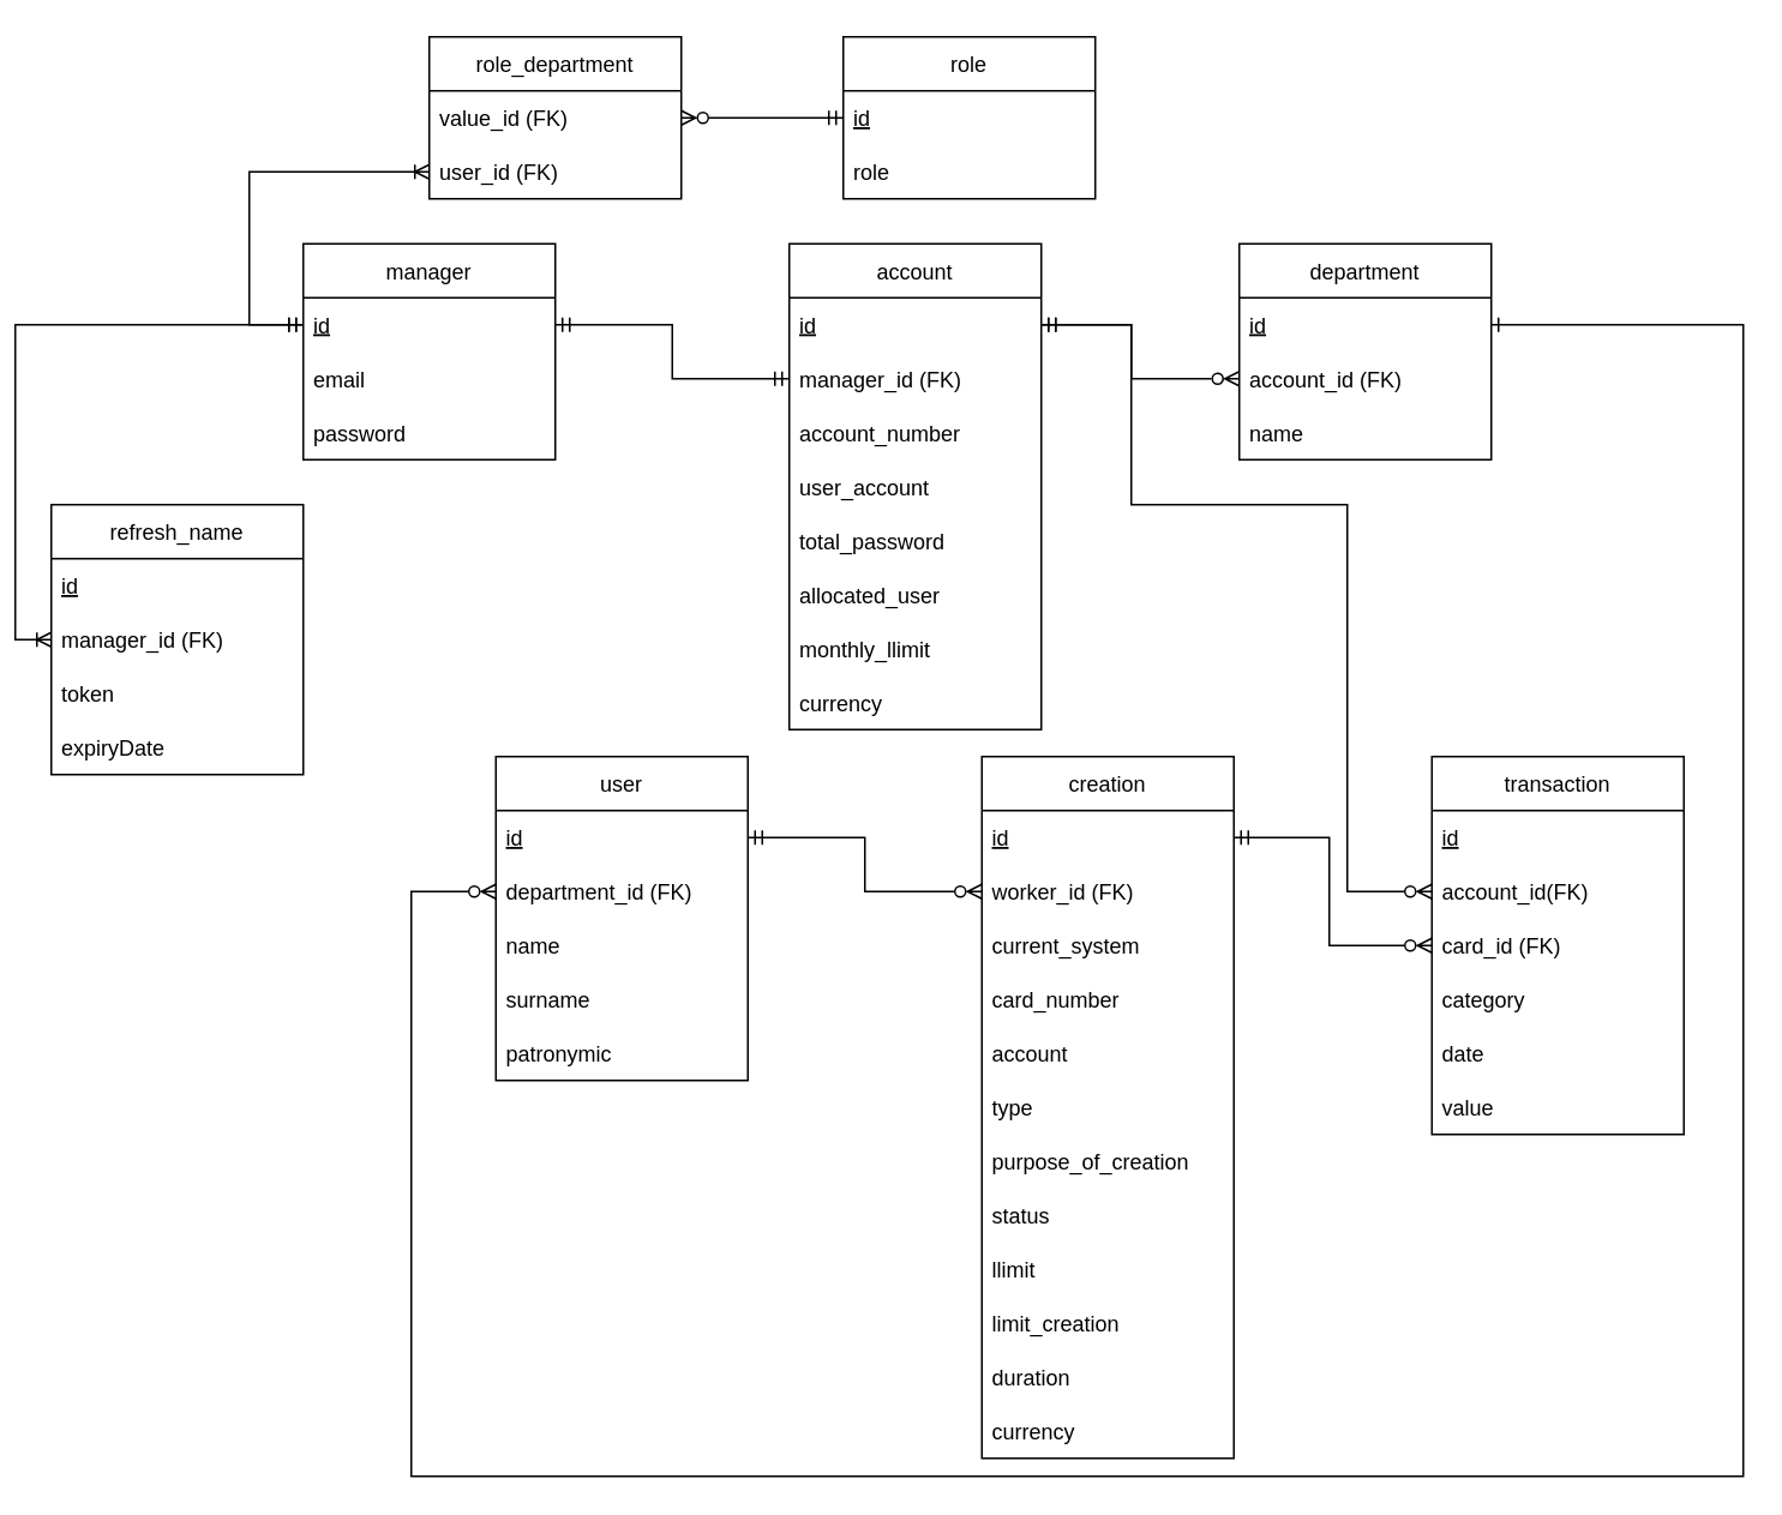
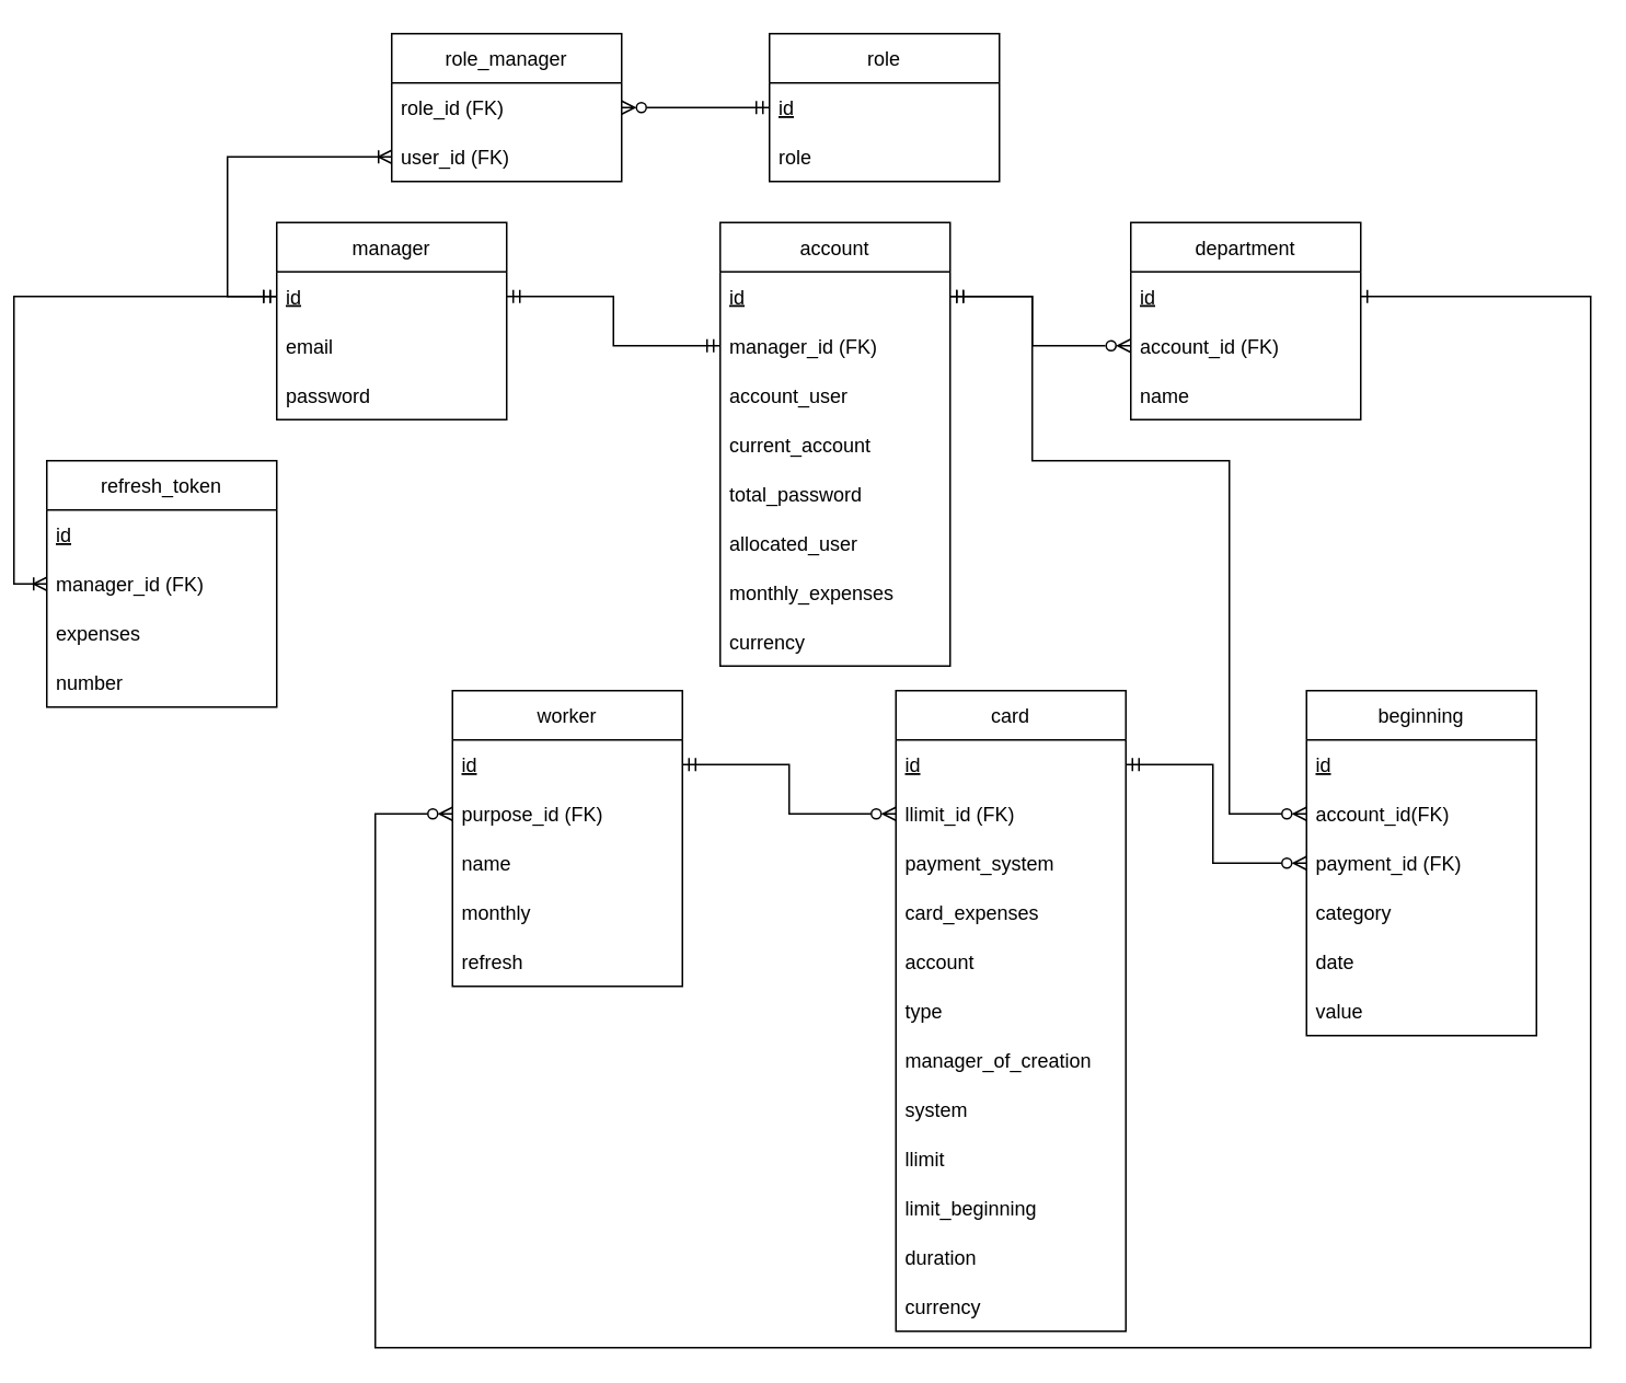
- <mxCell id="56" value="role_department" style="swimlane;fontStyle=0;childLayout=stackLayout;horizontal=1;startSize=30;horizontalStack=0;resizeParent=1;resizeParentMax=0;resizeLast=0;collapsible=1;marginBottom=0;" parent="1" vertex="1"><mxGeometry x="230" y="20" width="140" height="90" as="geometry" /></mxCell>
+ <mxCell id="56" value="role_manager" style="swimlane;fontStyle=0;childLayout=stackLayout;horizontal=1;startSize=30;horizontalStack=0;resizeParent=1;resizeParentMax=0;resizeLast=0;collapsible=1;marginBottom=0;" parent="1" vertex="1"><mxGeometry x="230" y="20" width="140" height="90" as="geometry" /></mxCell>
- <mxCell id="57" value="value_id (FK)" style="text;strokeColor=none;fillColor=none;align=left;verticalAlign=middle;spacingLeft=4;spacingRight=4;overflow=hidden;points=[[0,0.5],[1,0.5]];portConstraint=eastwest;rotatable=0;" parent="56" vertex="1"><mxGeometry y="30" width="140" height="30" as="geometry" /></mxCell>
+ <mxCell id="57" value="role_id (FK)" style="text;strokeColor=none;fillColor=none;align=left;verticalAlign=middle;spacingLeft=4;spacingRight=4;overflow=hidden;points=[[0,0.5],[1,0.5]];portConstraint=eastwest;rotatable=0;" parent="56" vertex="1"><mxGeometry y="30" width="140" height="30" as="geometry" /></mxCell>
- <mxCell id="42" value="account_number" style="text;strokeColor=none;fillColor=none;align=left;verticalAlign=middle;spacingLeft=4;spacingRight=4;overflow=hidden;points=[[0,0.5],[1,0.5]];portConstraint=eastwest;rotatable=0;" parent="39" vertex="1"><mxGeometry y="90" width="140" height="30" as="geometry" /></mxCell>
+ <mxCell id="42" value="account_user" style="text;strokeColor=none;fillColor=none;align=left;verticalAlign=middle;spacingLeft=4;spacingRight=4;overflow=hidden;points=[[0,0.5],[1,0.5]];portConstraint=eastwest;rotatable=0;" parent="39" vertex="1"><mxGeometry y="90" width="140" height="30" as="geometry" /></mxCell>
- <mxCell id="43" value="user_account" style="text;strokeColor=none;fillColor=none;align=left;verticalAlign=middle;spacingLeft=4;spacingRight=4;overflow=hidden;points=[[0,0.5],[1,0.5]];portConstraint=eastwest;rotatable=0;" parent="39" vertex="1"><mxGeometry y="120" width="140" height="30" as="geometry" /></mxCell>
+ <mxCell id="43" value="current_account" style="text;strokeColor=none;fillColor=none;align=left;verticalAlign=middle;spacingLeft=4;spacingRight=4;overflow=hidden;points=[[0,0.5],[1,0.5]];portConstraint=eastwest;rotatable=0;" parent="39" vertex="1"><mxGeometry y="120" width="140" height="30" as="geometry" /></mxCell>
- <mxCell id="59" value="refresh_name" style="swimlane;fontStyle=0;childLayout=stackLayout;horizontal=1;startSize=30;horizontalStack=0;resizeParent=1;resizeParentMax=0;resizeLast=0;collapsible=1;marginBottom=0;" parent="1" vertex="1"><mxGeometry x="20" y="280" width="140" height="150" as="geometry" /></mxCell>
+ <mxCell id="59" value="refresh_token" style="swimlane;fontStyle=0;childLayout=stackLayout;horizontal=1;startSize=30;horizontalStack=0;resizeParent=1;resizeParentMax=0;resizeLast=0;collapsible=1;marginBottom=0;" parent="1" vertex="1"><mxGeometry x="20" y="280" width="140" height="150" as="geometry" /></mxCell>
- <mxCell id="46" value="monthly_llimit" style="text;strokeColor=none;fillColor=none;align=left;verticalAlign=middle;spacingLeft=4;spacingRight=4;overflow=hidden;points=[[0,0.5],[1,0.5]];portConstraint=eastwest;rotatable=0;" parent="39" vertex="1"><mxGeometry y="210" width="140" height="30" as="geometry" /></mxCell>
+ <mxCell id="46" value="monthly_expenses" style="text;strokeColor=none;fillColor=none;align=left;verticalAlign=middle;spacingLeft=4;spacingRight=4;overflow=hidden;points=[[0,0.5],[1,0.5]];portConstraint=eastwest;rotatable=0;" parent="39" vertex="1"><mxGeometry y="210" width="140" height="30" as="geometry" /></mxCell>
- <mxCell id="62" value="token" style="text;strokeColor=none;fillColor=none;align=left;verticalAlign=middle;spacingLeft=4;spacingRight=4;overflow=hidden;points=[[0,0.5],[1,0.5]];portConstraint=eastwest;rotatable=0;" parent="59" vertex="1"><mxGeometry y="90" width="140" height="30" as="geometry" /></mxCell>
+ <mxCell id="62" value="expenses" style="text;strokeColor=none;fillColor=none;align=left;verticalAlign=middle;spacingLeft=4;spacingRight=4;overflow=hidden;points=[[0,0.5],[1,0.5]];portConstraint=eastwest;rotatable=0;" parent="59" vertex="1"><mxGeometry y="90" width="140" height="30" as="geometry" /></mxCell>
- <mxCell id="63" value="expiryDate" style="text;strokeColor=none;fillColor=none;align=left;verticalAlign=middle;spacingLeft=4;spacingRight=4;overflow=hidden;points=[[0,0.5],[1,0.5]];portConstraint=eastwest;rotatable=0;" parent="59" vertex="1"><mxGeometry y="120" width="140" height="30" as="geometry" /></mxCell>
+ <mxCell id="63" value="number" style="text;strokeColor=none;fillColor=none;align=left;verticalAlign=middle;spacingLeft=4;spacingRight=4;overflow=hidden;points=[[0,0.5],[1,0.5]];portConstraint=eastwest;rotatable=0;" parent="59" vertex="1"><mxGeometry y="120" width="140" height="30" as="geometry" /></mxCell>
- <mxCell id="26" value="user" style="swimlane;fontStyle=0;childLayout=stackLayout;horizontal=1;startSize=30;horizontalStack=0;resizeParent=1;resizeParentMax=0;resizeLast=0;collapsible=1;marginBottom=0;" parent="1" vertex="1"><mxGeometry x="267" y="420" width="140" height="180" as="geometry" /></mxCell>
+ <mxCell id="26" value="worker" style="swimlane;fontStyle=0;childLayout=stackLayout;horizontal=1;startSize=30;horizontalStack=0;resizeParent=1;resizeParentMax=0;resizeLast=0;collapsible=1;marginBottom=0;" parent="1" vertex="1"><mxGeometry x="267" y="420" width="140" height="180" as="geometry" /></mxCell>
- <mxCell id="9" value="creation" style="swimlane;fontStyle=0;childLayout=stackLayout;horizontal=1;startSize=30;horizontalStack=0;resizeParent=1;resizeParentMax=0;resizeLast=0;collapsible=1;marginBottom=0;" parent="1" vertex="1"><mxGeometry x="537" y="420" width="140" height="390" as="geometry" /></mxCell>
+ <mxCell id="9" value="card" style="swimlane;fontStyle=0;childLayout=stackLayout;horizontal=1;startSize=30;horizontalStack=0;resizeParent=1;resizeParentMax=0;resizeLast=0;collapsible=1;marginBottom=0;" parent="1" vertex="1"><mxGeometry x="537" y="420" width="140" height="390" as="geometry" /></mxCell>
- <mxCell id="32" value="transaction" style="swimlane;fontStyle=0;childLayout=stackLayout;horizontal=1;startSize=30;horizontalStack=0;resizeParent=1;resizeParentMax=0;resizeLast=0;collapsible=1;marginBottom=0;" parent="1" vertex="1"><mxGeometry x="787" y="420" width="140" height="210" as="geometry" /></mxCell>
+ <mxCell id="32" value="beginning" style="swimlane;fontStyle=0;childLayout=stackLayout;horizontal=1;startSize=30;horizontalStack=0;resizeParent=1;resizeParentMax=0;resizeLast=0;collapsible=1;marginBottom=0;" parent="1" vertex="1"><mxGeometry x="787" y="420" width="140" height="210" as="geometry" /></mxCell>
- <mxCell id="28" value="department_id (FK)" style="text;strokeColor=none;fillColor=none;align=left;verticalAlign=middle;spacingLeft=4;spacingRight=4;overflow=hidden;points=[[0,0.5],[1,0.5]];portConstraint=eastwest;rotatable=0;" parent="26" vertex="1"><mxGeometry y="60" width="140" height="30" as="geometry" /></mxCell>
+ <mxCell id="28" value="purpose_id (FK)" style="text;strokeColor=none;fillColor=none;align=left;verticalAlign=middle;spacingLeft=4;spacingRight=4;overflow=hidden;points=[[0,0.5],[1,0.5]];portConstraint=eastwest;rotatable=0;" parent="26" vertex="1"><mxGeometry y="60" width="140" height="30" as="geometry" /></mxCell>
- <mxCell id="11" value="worker_id (FK)" style="text;strokeColor=none;fillColor=none;align=left;verticalAlign=middle;spacingLeft=4;spacingRight=4;overflow=hidden;points=[[0,0.5],[1,0.5]];portConstraint=eastwest;rotatable=0;" parent="9" vertex="1"><mxGeometry y="60" width="140" height="30" as="geometry" /></mxCell>
+ <mxCell id="11" value="llimit_id (FK)" style="text;strokeColor=none;fillColor=none;align=left;verticalAlign=middle;spacingLeft=4;spacingRight=4;overflow=hidden;points=[[0,0.5],[1,0.5]];portConstraint=eastwest;rotatable=0;" parent="9" vertex="1"><mxGeometry y="60" width="140" height="30" as="geometry" /></mxCell>
- <mxCell id="12" value="current_system" style="text;strokeColor=none;fillColor=none;align=left;verticalAlign=middle;spacingLeft=4;spacingRight=4;overflow=hidden;points=[[0,0.5],[1,0.5]];portConstraint=eastwest;rotatable=0;" parent="9" vertex="1"><mxGeometry y="90" width="140" height="30" as="geometry" /></mxCell>
+ <mxCell id="12" value="payment_system" style="text;strokeColor=none;fillColor=none;align=left;verticalAlign=middle;spacingLeft=4;spacingRight=4;overflow=hidden;points=[[0,0.5],[1,0.5]];portConstraint=eastwest;rotatable=0;" parent="9" vertex="1"><mxGeometry y="90" width="140" height="30" as="geometry" /></mxCell>
- <mxCell id="35" value="card_id (FK)" style="text;strokeColor=none;fillColor=none;align=left;verticalAlign=middle;spacingLeft=4;spacingRight=4;overflow=hidden;points=[[0,0.5],[1,0.5]];portConstraint=eastwest;rotatable=0;" parent="32" vertex="1"><mxGeometry y="90" width="140" height="30" as="geometry" /></mxCell>
+ <mxCell id="35" value="payment_id (FK)" style="text;strokeColor=none;fillColor=none;align=left;verticalAlign=middle;spacingLeft=4;spacingRight=4;overflow=hidden;points=[[0,0.5],[1,0.5]];portConstraint=eastwest;rotatable=0;" parent="32" vertex="1"><mxGeometry y="90" width="140" height="30" as="geometry" /></mxCell>
- <mxCell id="30" value="surname" style="text;strokeColor=none;fillColor=none;align=left;verticalAlign=middle;spacingLeft=4;spacingRight=4;overflow=hidden;points=[[0,0.5],[1,0.5]];portConstraint=eastwest;rotatable=0;" parent="26" vertex="1"><mxGeometry y="120" width="140" height="30" as="geometry" /></mxCell>
+ <mxCell id="30" value="monthly" style="text;strokeColor=none;fillColor=none;align=left;verticalAlign=middle;spacingLeft=4;spacingRight=4;overflow=hidden;points=[[0,0.5],[1,0.5]];portConstraint=eastwest;rotatable=0;" parent="26" vertex="1"><mxGeometry y="120" width="140" height="30" as="geometry" /></mxCell>
- <mxCell id="13" value="card_number" style="text;strokeColor=none;fillColor=none;align=left;verticalAlign=middle;spacingLeft=4;spacingRight=4;overflow=hidden;points=[[0,0.5],[1,0.5]];portConstraint=eastwest;rotatable=0;" parent="9" vertex="1"><mxGeometry y="120" width="140" height="30" as="geometry" /></mxCell>
+ <mxCell id="13" value="card_expenses" style="text;strokeColor=none;fillColor=none;align=left;verticalAlign=middle;spacingLeft=4;spacingRight=4;overflow=hidden;points=[[0,0.5],[1,0.5]];portConstraint=eastwest;rotatable=0;" parent="9" vertex="1"><mxGeometry y="120" width="140" height="30" as="geometry" /></mxCell>
- <mxCell id="31" value="patronymic" style="text;strokeColor=none;fillColor=none;align=left;verticalAlign=middle;spacingLeft=4;spacingRight=4;overflow=hidden;points=[[0,0.5],[1,0.5]];portConstraint=eastwest;rotatable=0;" parent="26" vertex="1"><mxGeometry y="150" width="140" height="30" as="geometry" /></mxCell>
+ <mxCell id="31" value="refresh" style="text;strokeColor=none;fillColor=none;align=left;verticalAlign=middle;spacingLeft=4;spacingRight=4;overflow=hidden;points=[[0,0.5],[1,0.5]];portConstraint=eastwest;rotatable=0;" parent="26" vertex="1"><mxGeometry y="150" width="140" height="30" as="geometry" /></mxCell>
- <mxCell id="16" value="purpose_of_creation" style="text;strokeColor=none;fillColor=none;align=left;verticalAlign=middle;spacingLeft=4;spacingRight=4;overflow=hidden;points=[[0,0.5],[1,0.5]];portConstraint=eastwest;rotatable=0;" parent="9" vertex="1"><mxGeometry y="210" width="140" height="30" as="geometry" /></mxCell>
+ <mxCell id="16" value="manager_of_creation" style="text;strokeColor=none;fillColor=none;align=left;verticalAlign=middle;spacingLeft=4;spacingRight=4;overflow=hidden;points=[[0,0.5],[1,0.5]];portConstraint=eastwest;rotatable=0;" parent="9" vertex="1"><mxGeometry y="210" width="140" height="30" as="geometry" /></mxCell>
- <mxCell id="17" value="status" style="text;strokeColor=none;fillColor=none;align=left;verticalAlign=middle;spacingLeft=4;spacingRight=4;overflow=hidden;points=[[0,0.5],[1,0.5]];portConstraint=eastwest;rotatable=0;" parent="9" vertex="1"><mxGeometry y="240" width="140" height="30" as="geometry" /></mxCell>
+ <mxCell id="17" value="system" style="text;strokeColor=none;fillColor=none;align=left;verticalAlign=middle;spacingLeft=4;spacingRight=4;overflow=hidden;points=[[0,0.5],[1,0.5]];portConstraint=eastwest;rotatable=0;" parent="9" vertex="1"><mxGeometry y="240" width="140" height="30" as="geometry" /></mxCell>
- <mxCell id="19" value="limit_creation" style="text;strokeColor=none;fillColor=none;align=left;verticalAlign=middle;spacingLeft=4;spacingRight=4;overflow=hidden;points=[[0,0.5],[1,0.5]];portConstraint=eastwest;rotatable=0;" parent="9" vertex="1"><mxGeometry y="300" width="140" height="30" as="geometry" /></mxCell>
+ <mxCell id="19" value="limit_beginning" style="text;strokeColor=none;fillColor=none;align=left;verticalAlign=middle;spacingLeft=4;spacingRight=4;overflow=hidden;points=[[0,0.5],[1,0.5]];portConstraint=eastwest;rotatable=0;" parent="9" vertex="1"><mxGeometry y="300" width="140" height="30" as="geometry" /></mxCell>
